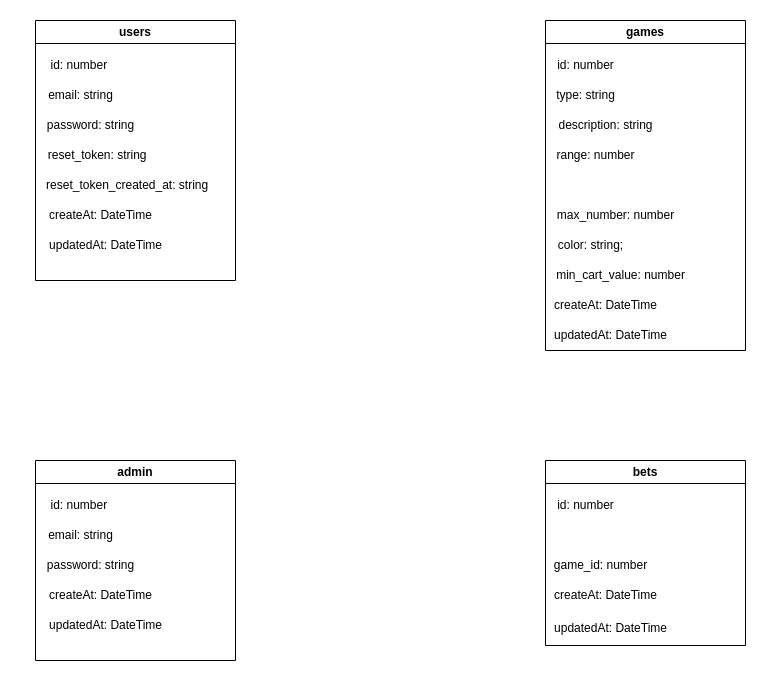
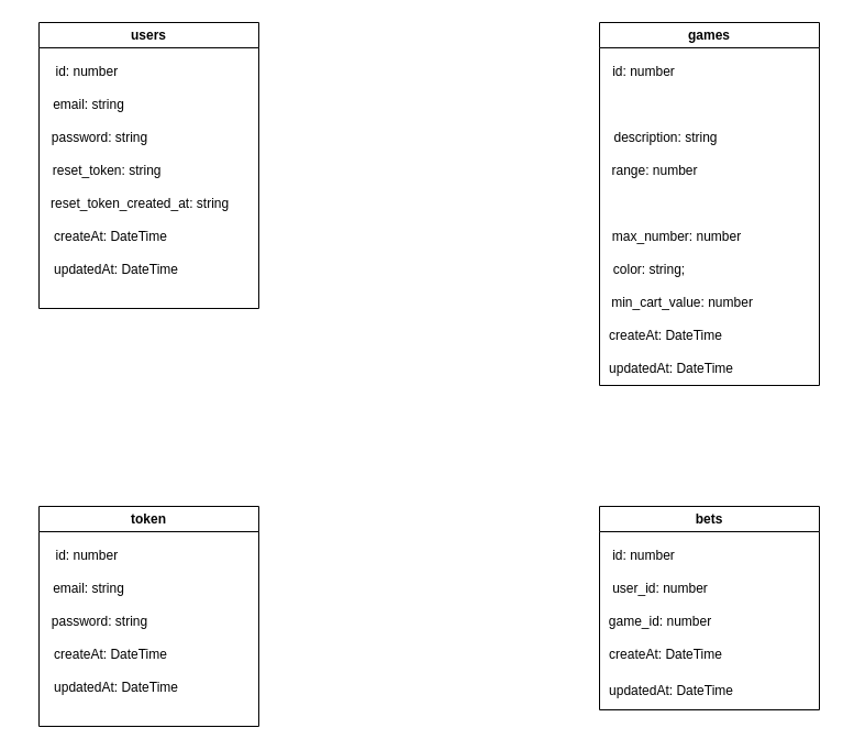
- <mxCell id="18" value="type: string" style="text;html=1;align=center;verticalAlign=middle;resizable=0;points=[];autosize=1;strokeColor=none;fillColor=none;" parent="16" vertex="1"><mxGeometry y="60" width="80" height="30" as="geometry" /></mxCell>
- <mxCell id="10" value="admin" style="swimlane;whiteSpace=wrap;html=1;startSize=23;" parent="1" vertex="1"><mxGeometry x="35" y="460" width="200" height="200" as="geometry" /></mxCell>
+ <mxCell id="10" value="token" style="swimlane;whiteSpace=wrap;html=1;startSize=23;" parent="1" vertex="1"><mxGeometry x="35" y="460" width="200" height="200" as="geometry" /></mxCell>
+ <mxCell id="28" value="user_id: number" style="text;html=1;align=center;verticalAlign=middle;resizable=0;points=[];autosize=1;strokeColor=none;fillColor=none;" parent="26" vertex="1"><mxGeometry y="60" width="110" height="30" as="geometry" /></mxCell>
